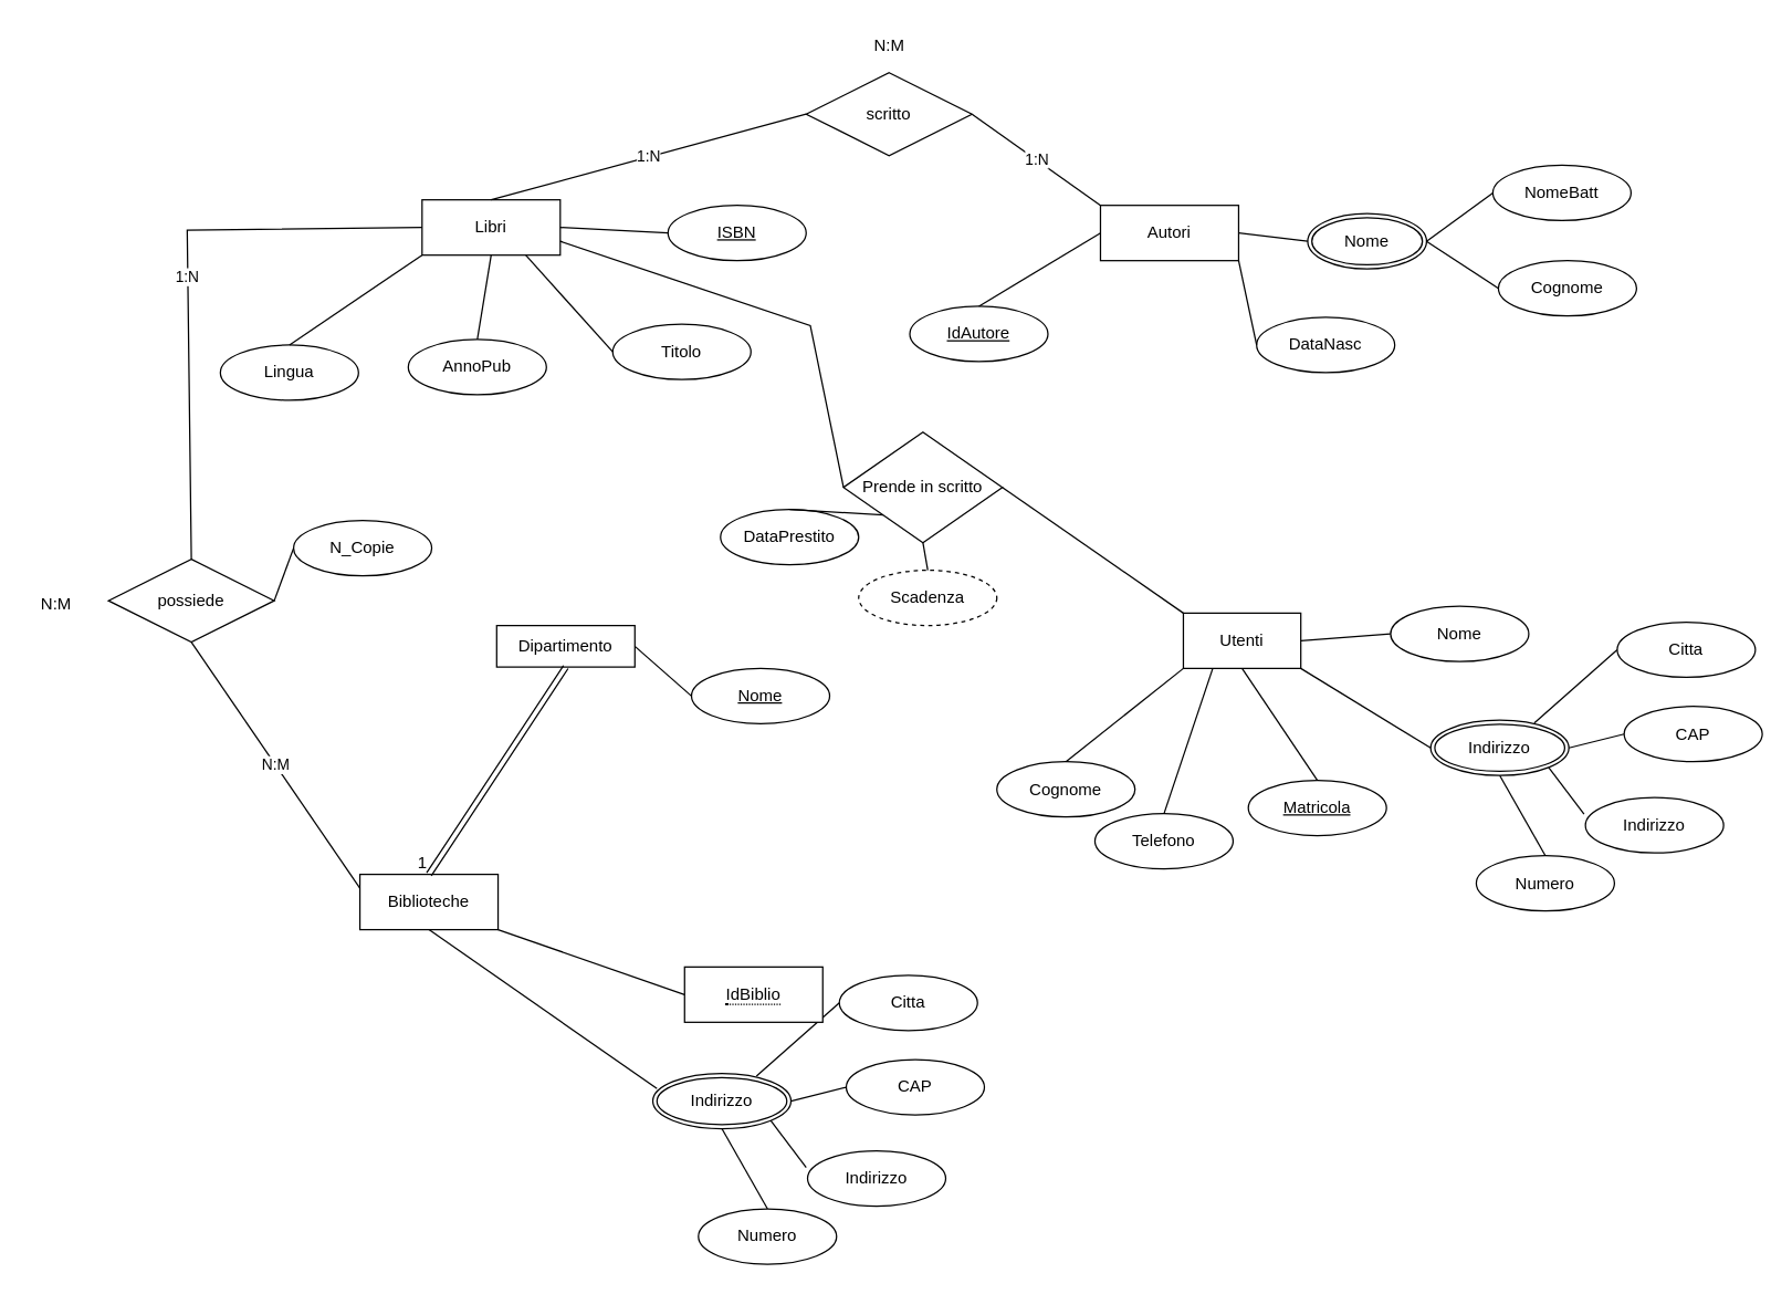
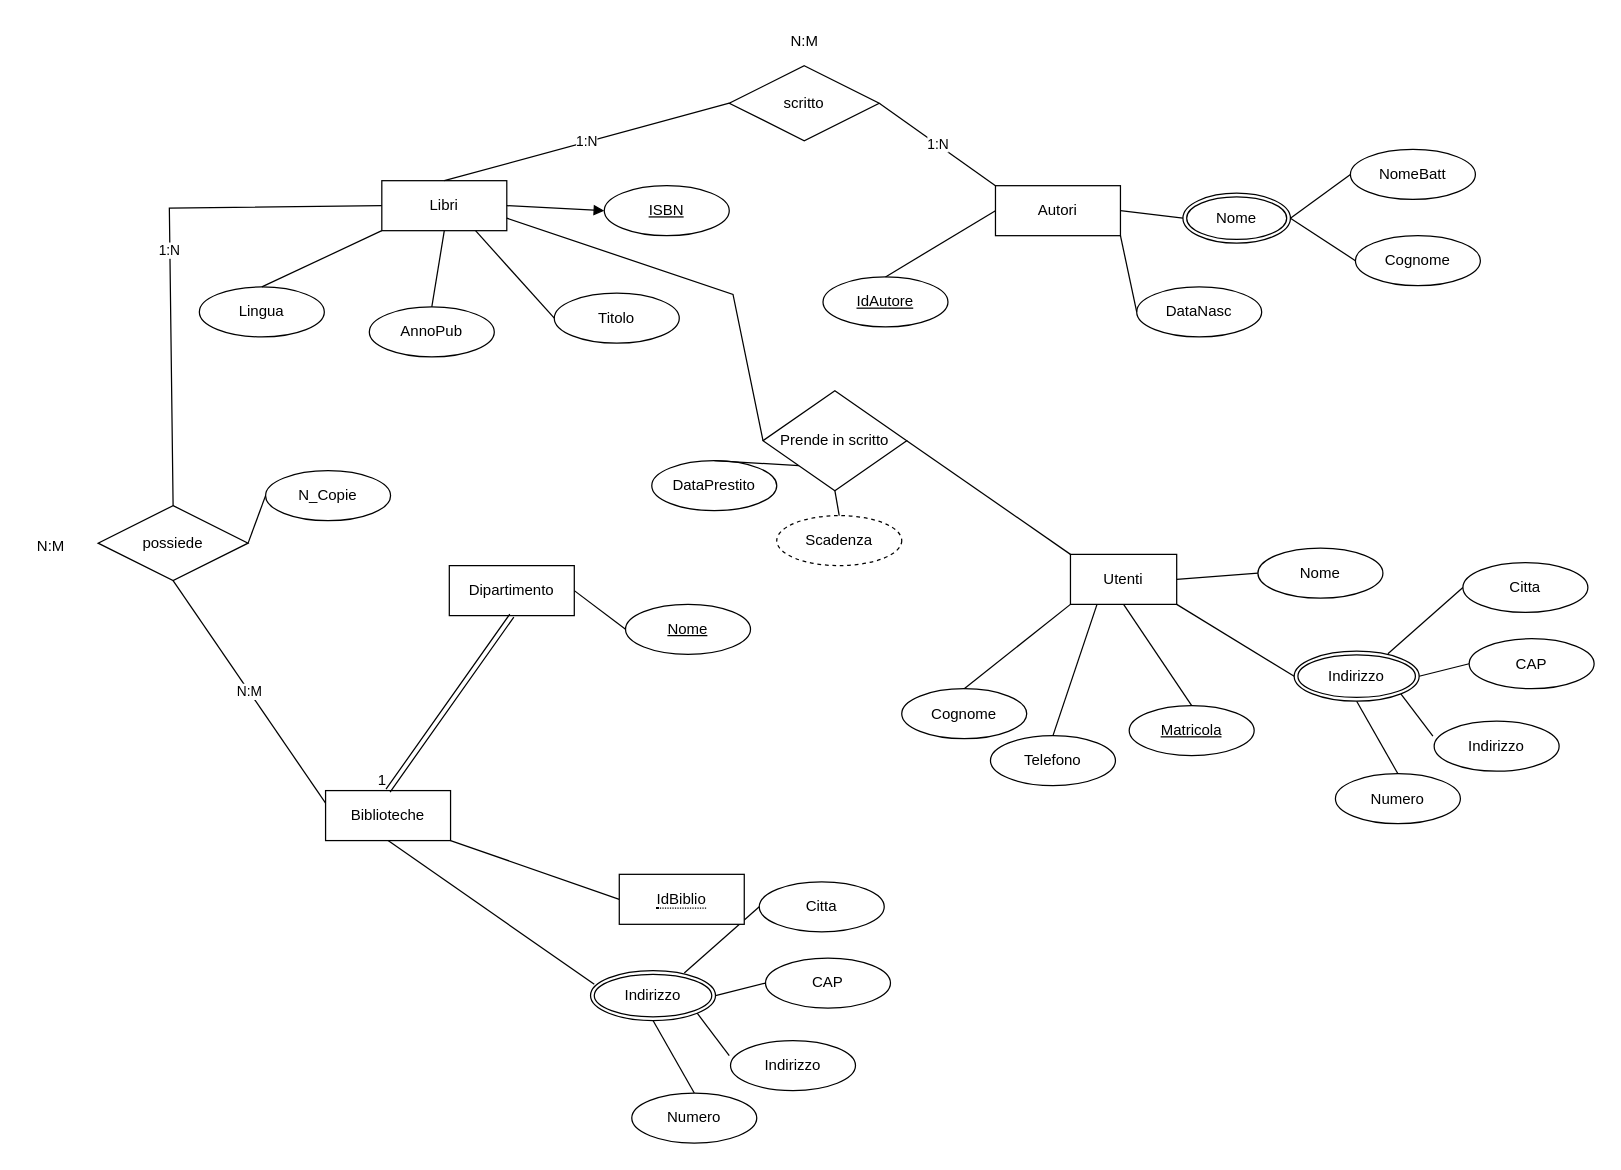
- <mxCell id="12" value="" style="endArrow=none;html=1;rounded=0;exitX=1;exitY=0.5;exitDx=0;exitDy=0;entryX=0;entryY=0.5;entryDx=0;entryDy=0;" parent="1" source="2" target="4" edge="1"><mxGeometry relative="1" as="geometry"><mxPoint x="365" y="194" as="sourcePoint" /><mxPoint x="355" y="255" as="targetPoint" /></mxGeometry></mxCell>
+ <mxCell id="12" value="" style="endArrow=block;html=1;rounded=0;exitX=1;exitY=0.5;exitDx=0;exitDy=0;entryX=0;entryY=0.5;entryDx=0;entryDy=0;" parent="1" source="2" target="4" edge="1"><mxGeometry relative="1" as="geometry"><mxPoint x="365" y="194" as="sourcePoint" /><mxPoint x="355" y="255" as="targetPoint" /></mxGeometry></mxCell>
- <mxCell id="18" value="Lingua" style="ellipse;whiteSpace=wrap;html=1;align=center;" parent="1" vertex="1"><mxGeometry x="159" y="249" width="100" height="40" as="geometry" /></mxCell>
+ <mxCell id="18" value="Lingua" style="ellipse;whiteSpace=wrap;html=1;align=center;" parent="1" vertex="1"><mxGeometry x="159" y="229" width="100" height="40" as="geometry" /></mxCell>
- <mxCell id="24" value="Dipartimento" style="whiteSpace=wrap;html=1;align=center;" parent="1" vertex="1"><mxGeometry x="359" y="452" width="100" height="30" as="geometry" /></mxCell>
+ <mxCell id="24" value="Dipartimento" style="whiteSpace=wrap;html=1;align=center;" parent="1" vertex="1"><mxGeometry x="359" y="452" width="100" height="40" as="geometry" /></mxCell>
